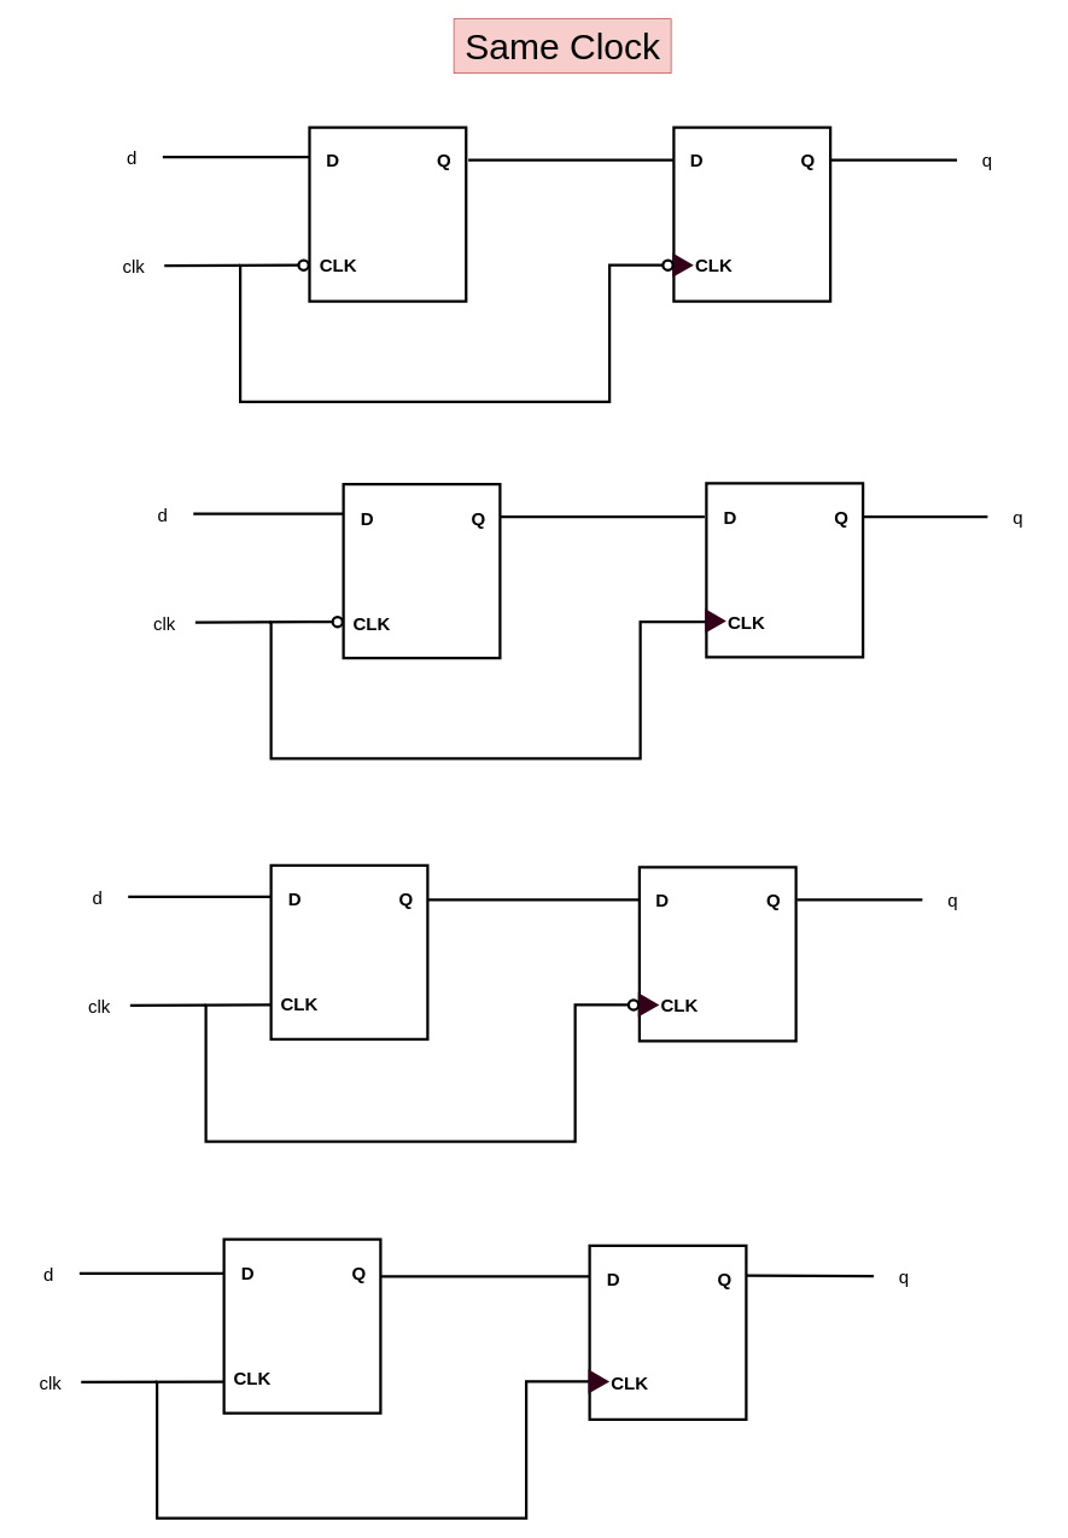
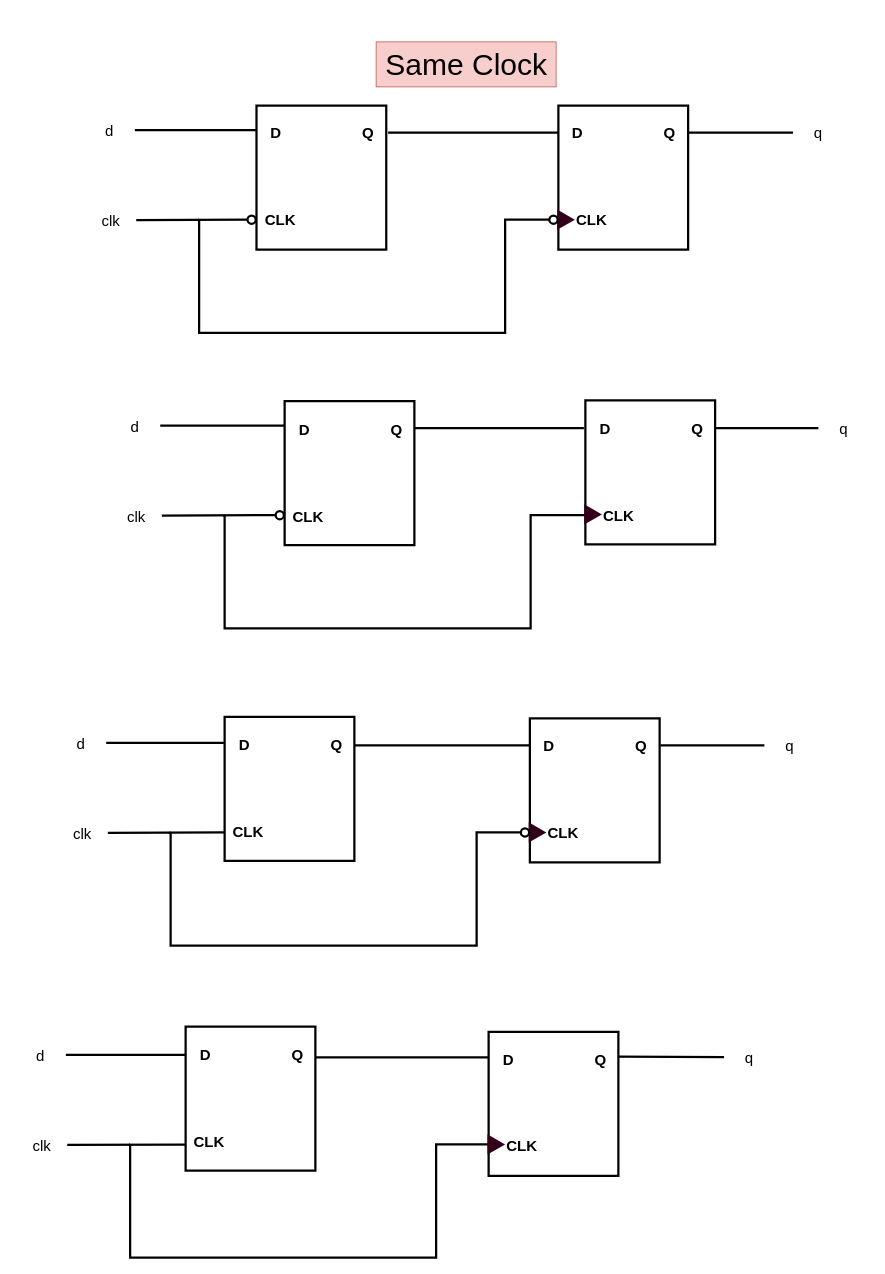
- <mxCell id="74" value="&lt;font style=&quot;font-size: 40px;&quot;&gt;Same Clock&lt;/font&gt;" style="text;html=1;align=center;verticalAlign=middle;resizable=0;points=[];autosize=1;strokeColor=#b85450;fillColor=#f8cecc;" parent="1" vertex="1"><mxGeometry x="501" y="20" width="240" height="60" as="geometry" /></mxCell>
+ <mxCell id="74" value="&lt;font style=&quot;font-size: 40px;&quot;&gt;Same Clock&lt;/font&gt;" style="text;html=1;align=center;verticalAlign=middle;resizable=0;points=[];autosize=1;strokeColor=#b85450;fillColor=#f8cecc;" parent="1" vertex="1"><mxGeometry x="501" y="55" width="240" height="60" as="geometry" /></mxCell>
